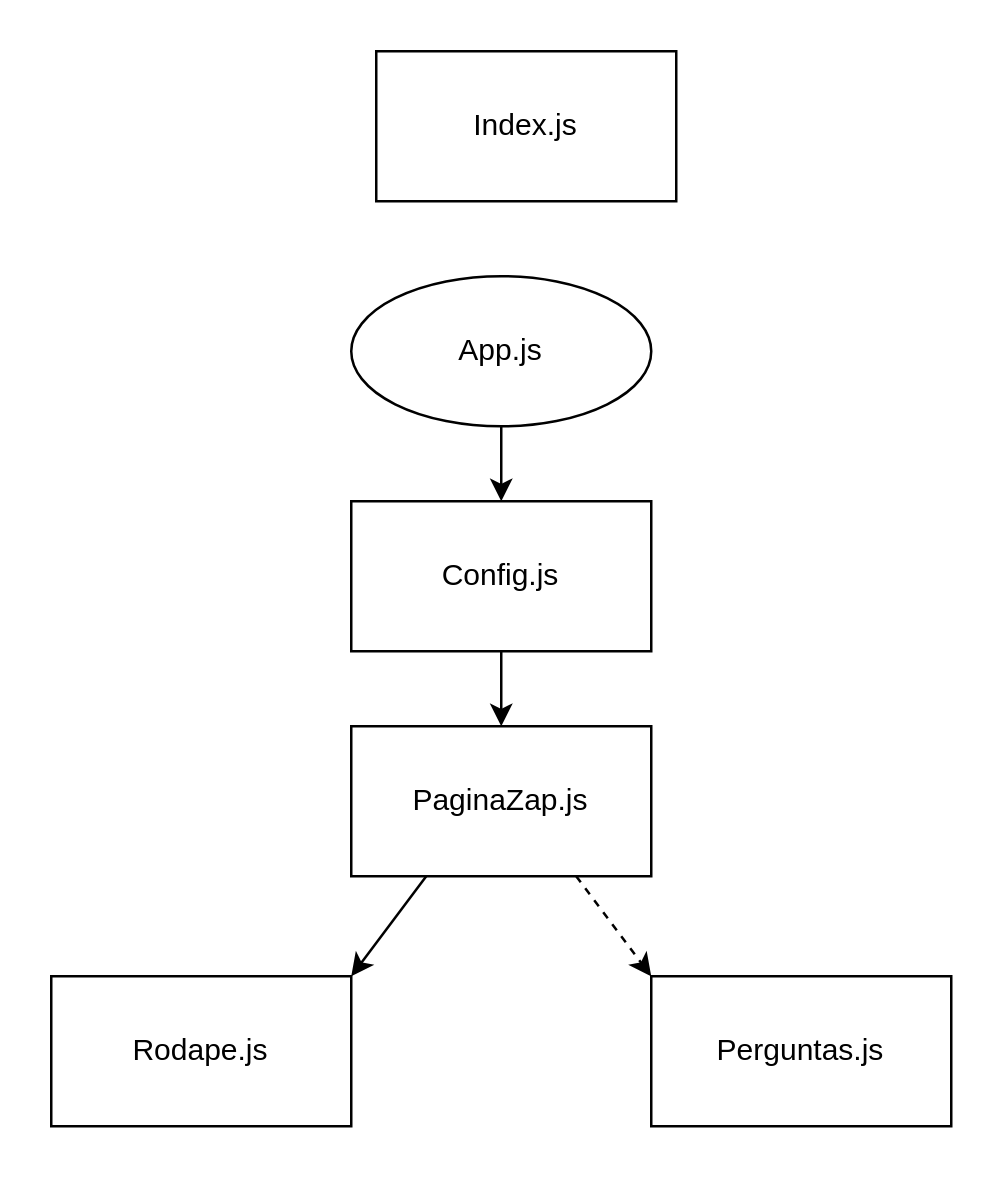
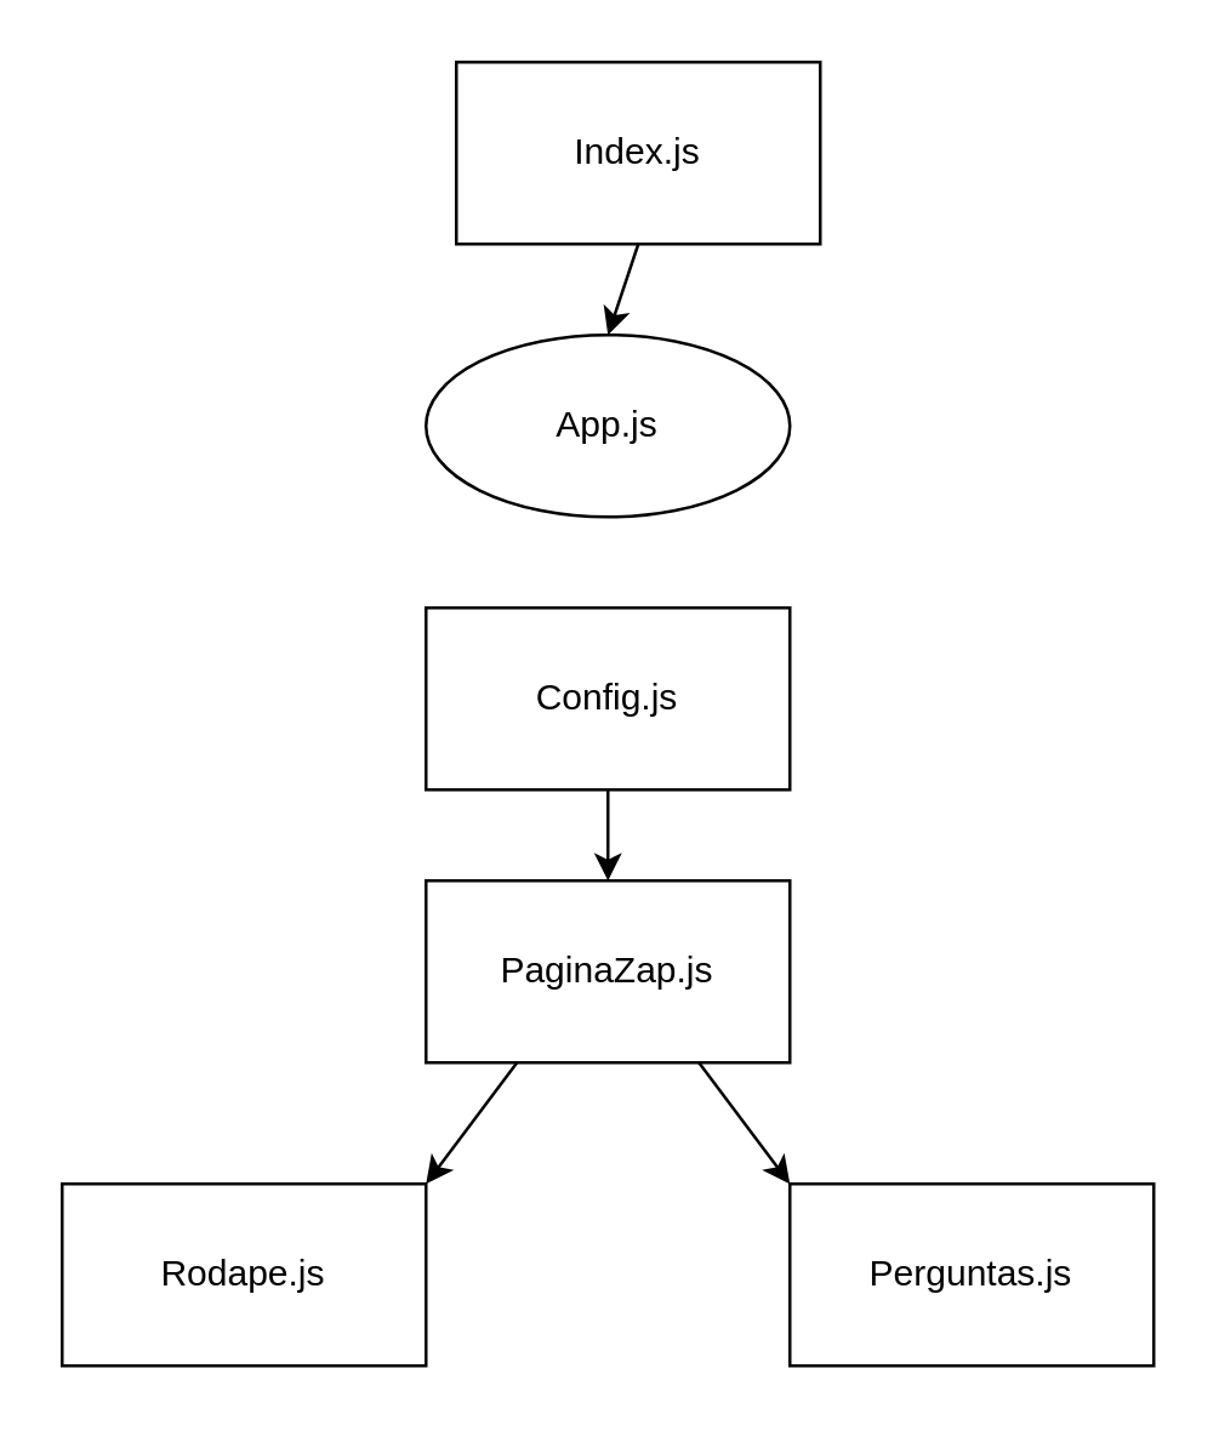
+ <mxCell id="2" style="edgeStyle=none;html=1;exitX=0.5;exitY=1;exitDx=0;exitDy=0;entryX=0.5;entryY=0;entryDx=0;entryDy=0;" edge="1" parent="1" source="3" target="5"><mxGeometry relative="1" as="geometry" /></mxCell>
- <mxCell id="4" style="edgeStyle=none;html=1;exitX=0.5;exitY=1;exitDx=0;exitDy=0;entryX=0.5;entryY=0;entryDx=0;entryDy=0;" edge="1" parent="1" source="5" target="7"><mxGeometry relative="1" as="geometry" /></mxCell>
- <mxCell id="9" style="edgeStyle=none;html=1;exitX=0.75;exitY=1;exitDx=0;exitDy=0;entryX=0;entryY=0;entryDx=0;entryDy=0;dashed=1;" edge="1" parent="1" source="10" target="12"><mxGeometry relative="1" as="geometry" /></mxCell>
+ <mxCell id="9" style="edgeStyle=none;html=1;exitX=0.75;exitY=1;exitDx=0;exitDy=0;entryX=0;entryY=0;entryDx=0;entryDy=0;" edge="1" parent="1" source="10" target="12"><mxGeometry relative="1" as="geometry" /></mxCell>
